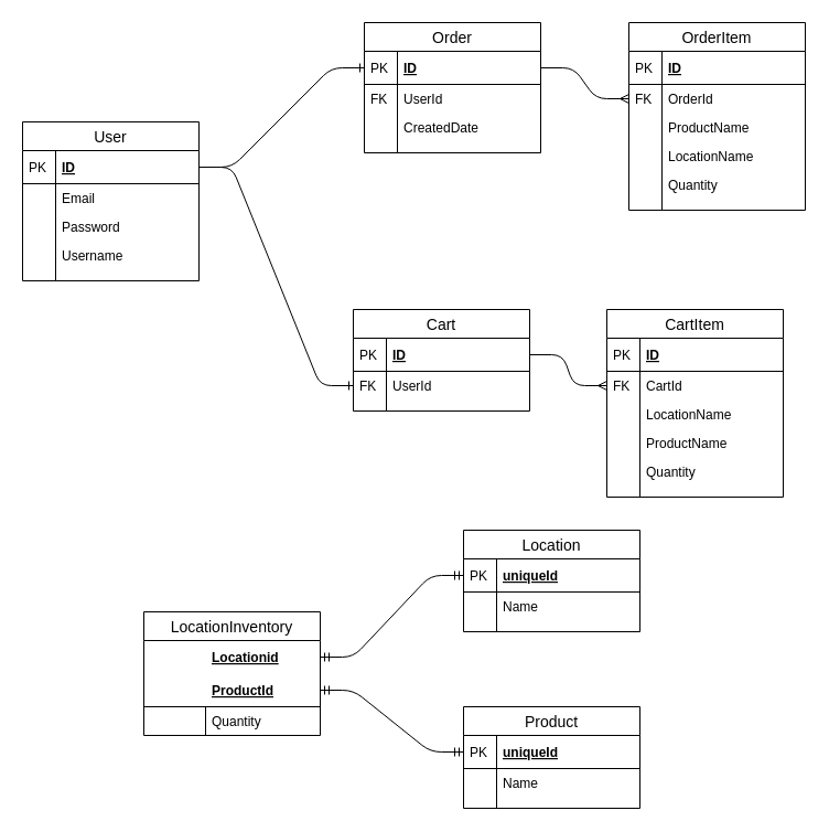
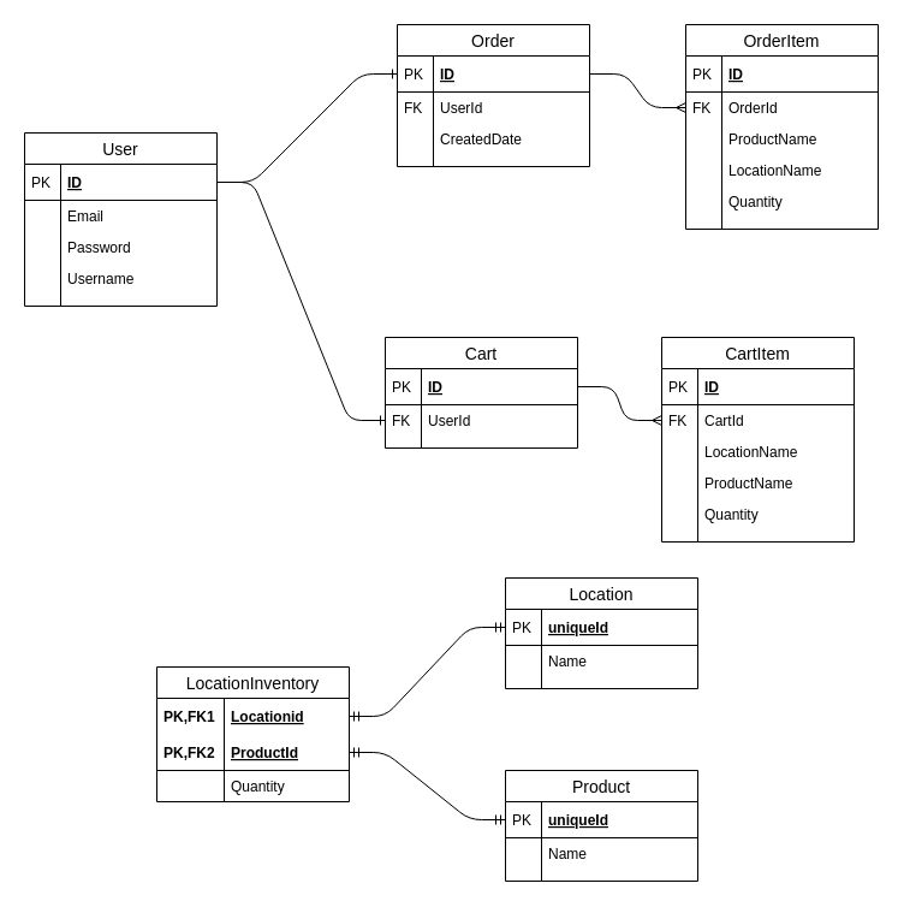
+ <mxCell id="45" value="PK,FK1" style="shape=partialRectangle;fontStyle=1;top=0;left=0;bottom=0;fillColor=none;align=left;verticalAlign=middle;spacingLeft=4;spacingRight=4;overflow=hidden;rotatable=0;points=[];portConstraint=eastwest;part=1;fontSize=12;" parent="44" vertex="1" connectable="0"><mxGeometry width="56" height="30" as="geometry" /></mxCell>
+ <mxCell id="47" value="PK,FK2" style="shape=partialRectangle;fontStyle=1;top=0;left=0;bottom=0;fillColor=none;align=left;verticalAlign=middle;spacingLeft=4;spacingRight=4;overflow=hidden;rotatable=0;points=[];portConstraint=eastwest;part=1;fontSize=12;" parent="46" vertex="1" connectable="0"><mxGeometry width="56" height="30" as="geometry" /></mxCell>
